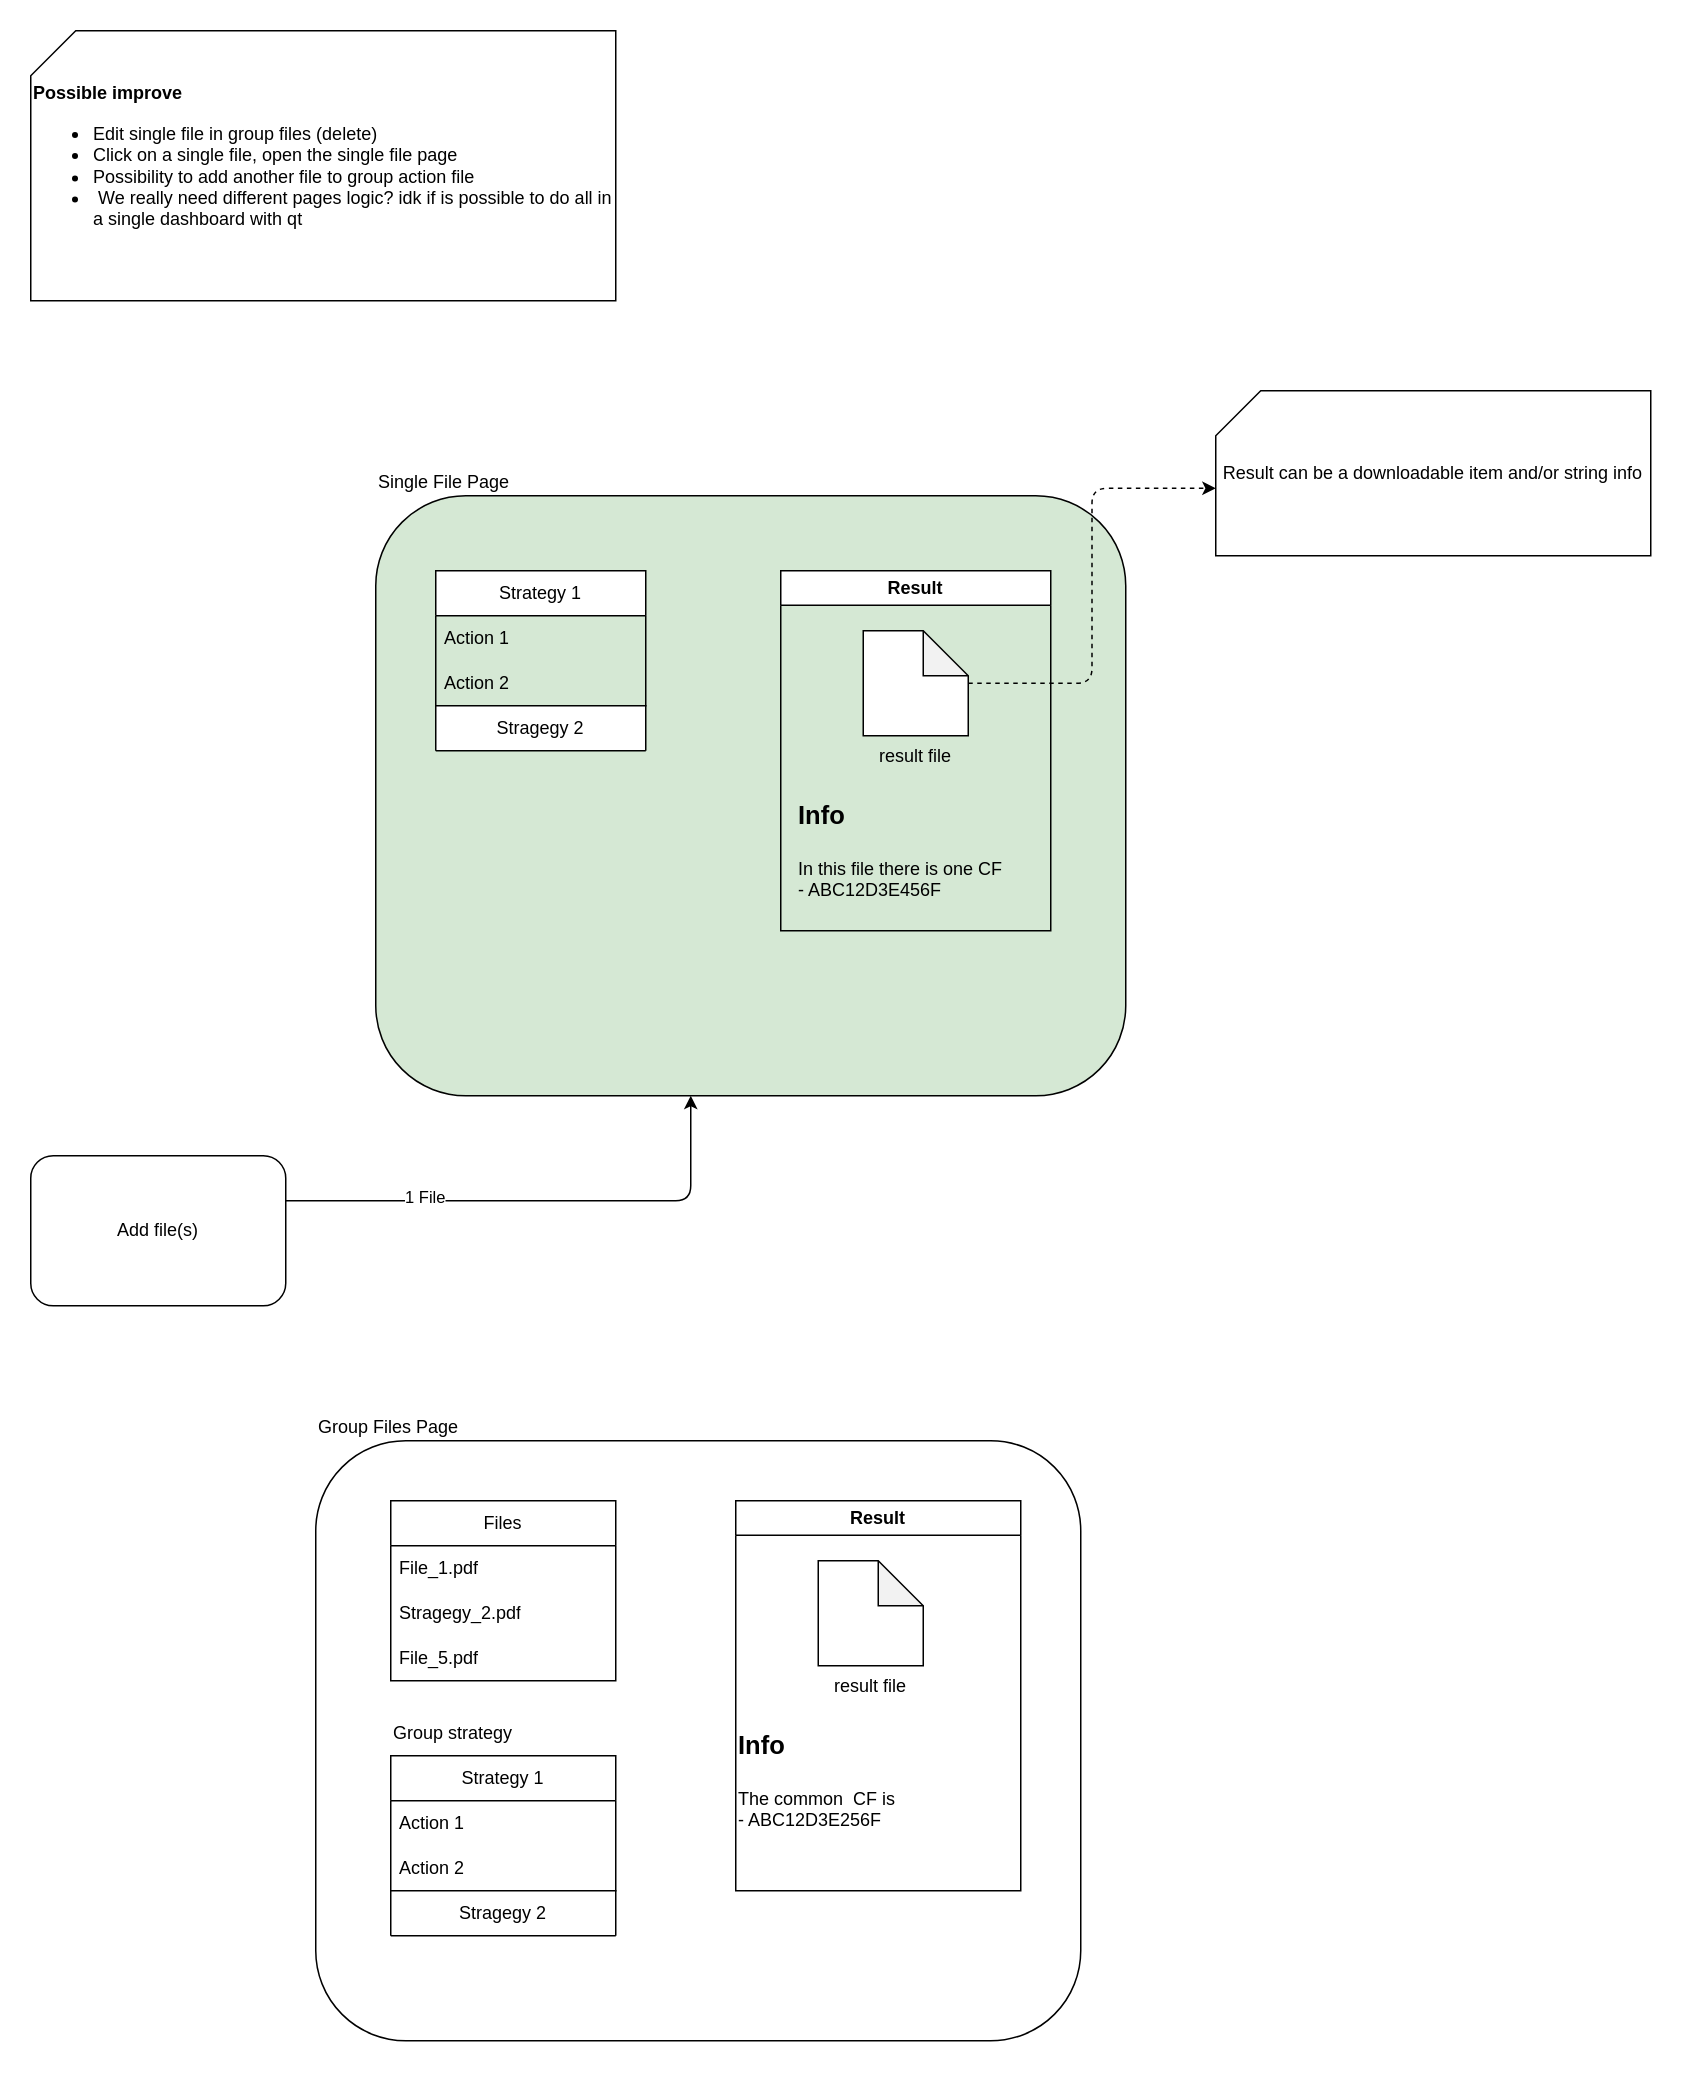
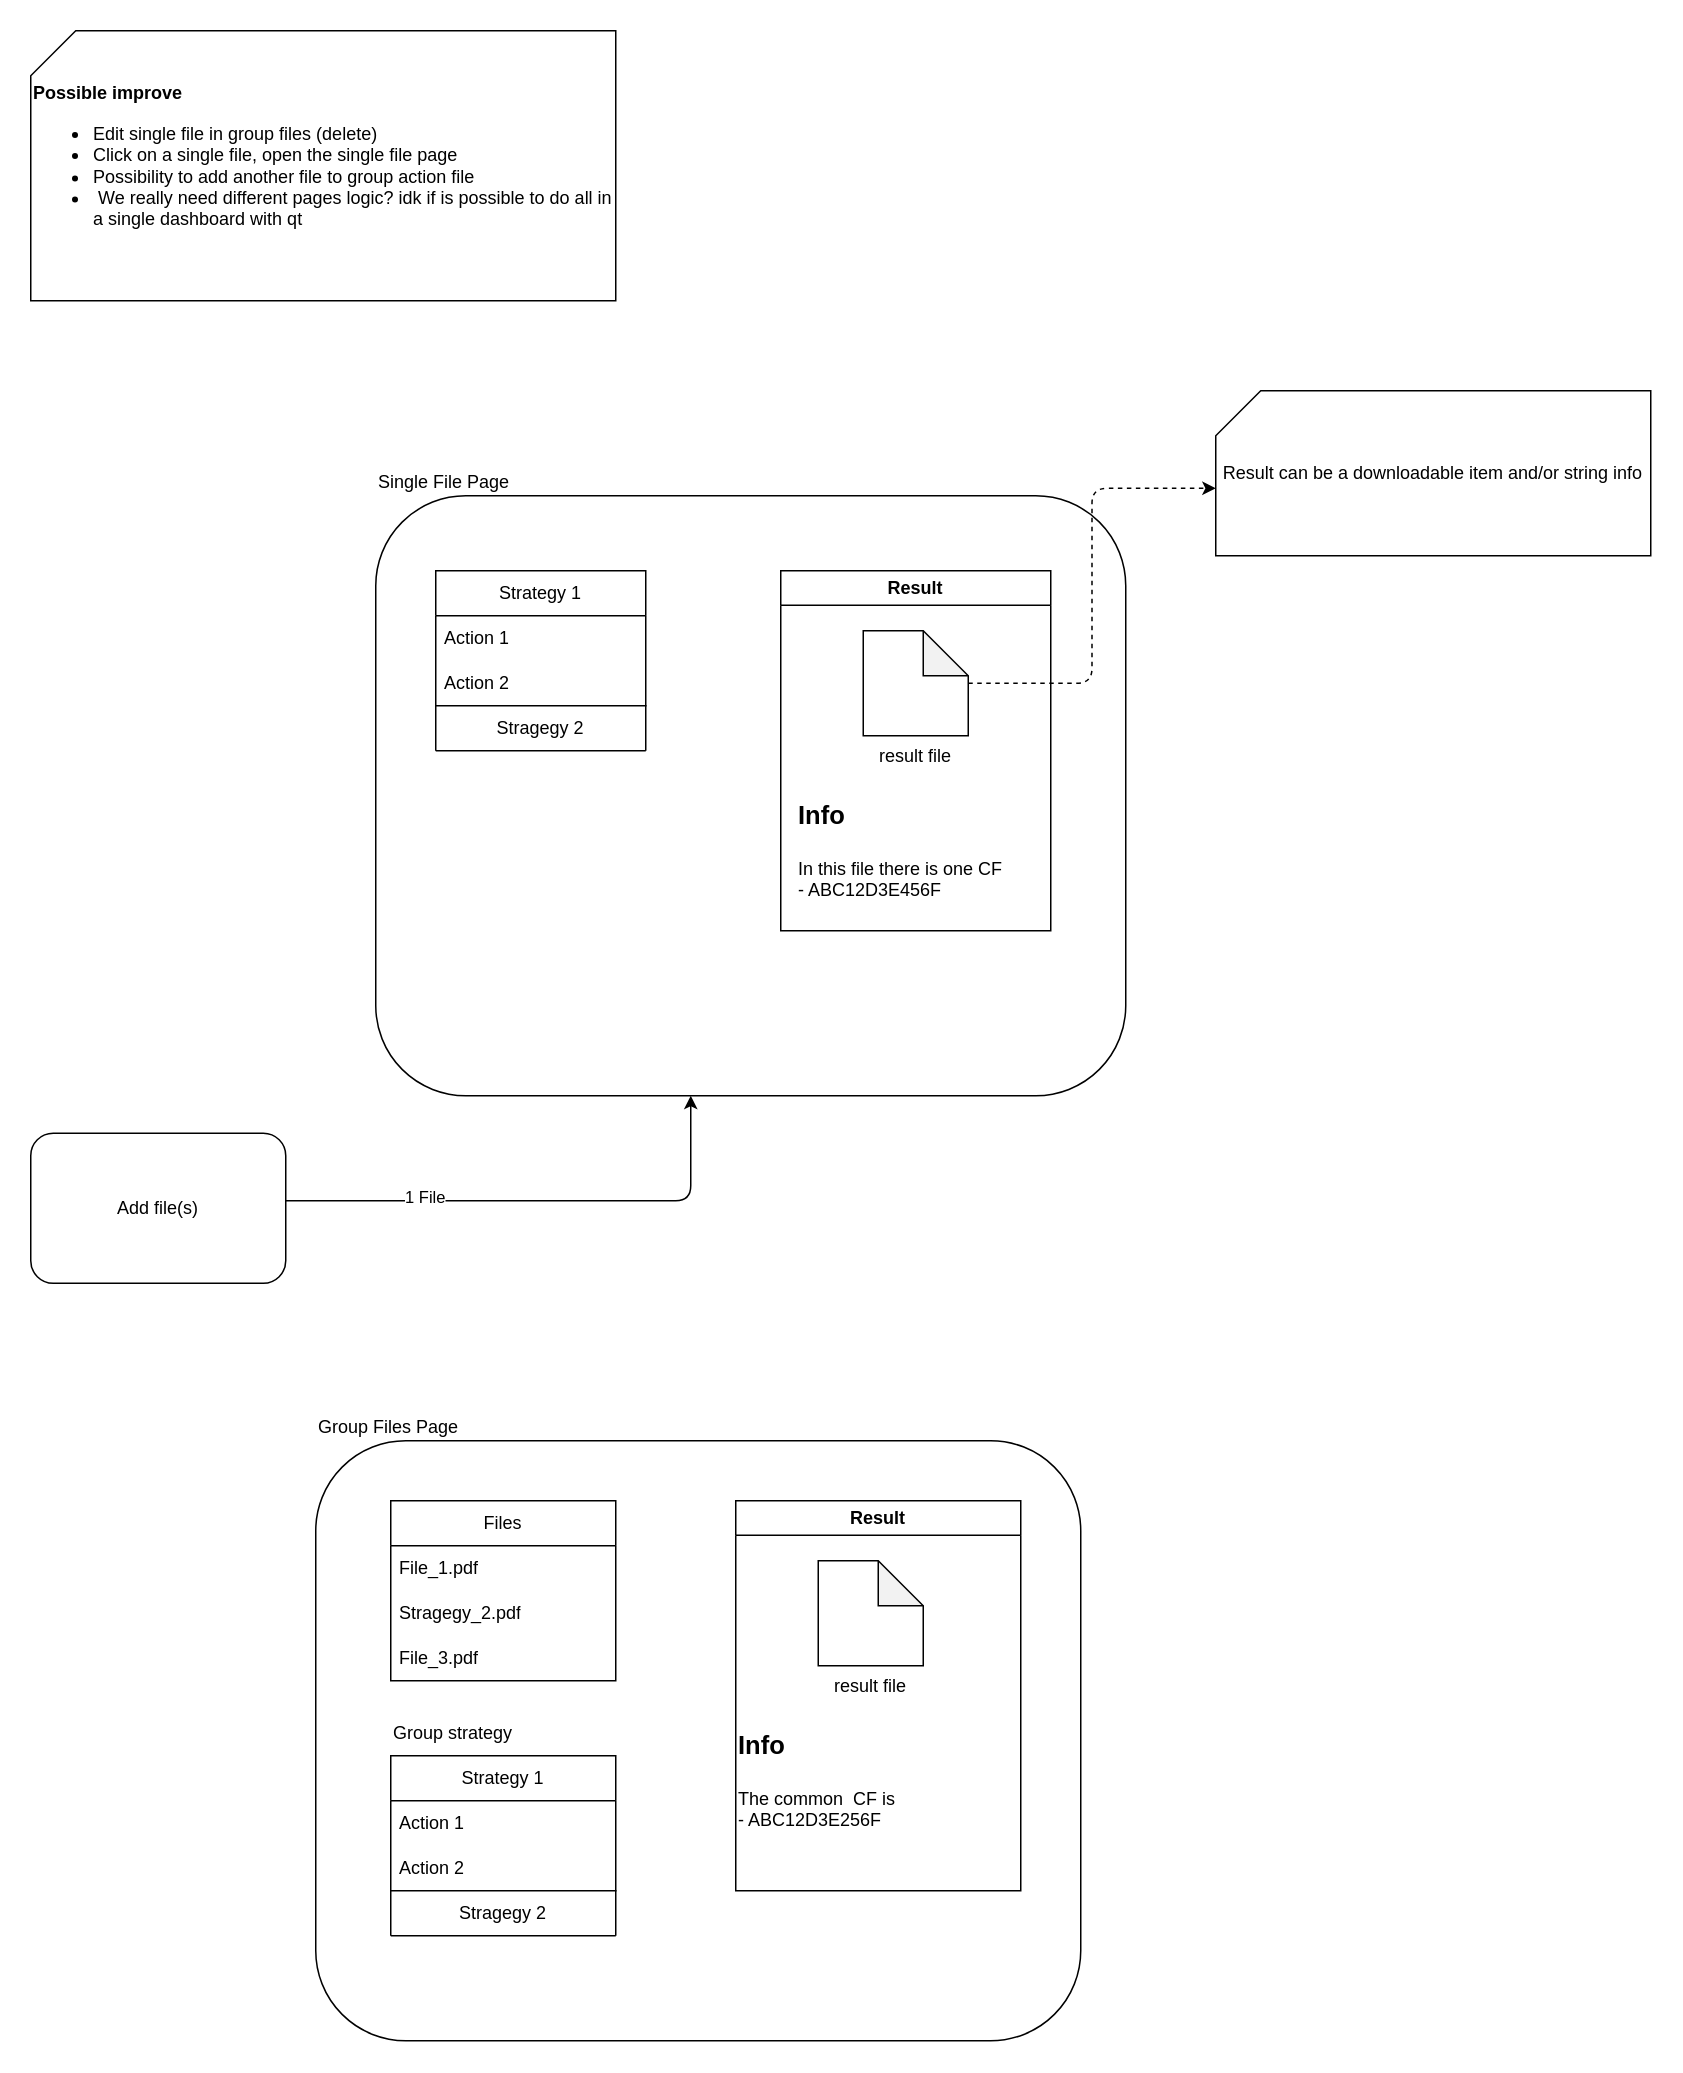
- <mxCell id="5" value="Single File Page" style="rounded=1;whiteSpace=wrap;html=1;labelPosition=center;verticalLabelPosition=top;align=left;verticalAlign=bottom;textDirection=ltr;fillColor=#d5e8d4;" vertex="1" parent="1"><mxGeometry x="250" y="330" width="500" height="400" as="geometry" /></mxCell>
+ <mxCell id="5" value="Single File Page" style="rounded=1;whiteSpace=wrap;html=1;labelPosition=center;verticalLabelPosition=top;align=left;verticalAlign=bottom;textDirection=ltr;" vertex="1" parent="1"><mxGeometry x="250" y="330" width="500" height="400" as="geometry" /></mxCell>
- <mxCell id="4" value="Add file(s)" style="rounded=1;whiteSpace=wrap;html=1;" vertex="1" parent="1"><mxGeometry x="20" y="770" width="170" height="100" as="geometry" /></mxCell>
+ <mxCell id="4" value="Add file(s)" style="rounded=1;whiteSpace=wrap;html=1;" vertex="1" parent="1"><mxGeometry x="20" y="755" width="170" height="100" as="geometry" /></mxCell>
- <mxCell id="16" value="File_5.pdf" style="text;strokeColor=none;fillColor=none;align=left;verticalAlign=middle;spacingLeft=4;spacingRight=4;overflow=hidden;points=[[0,0.5],[1,0.5]];portConstraint=eastwest;rotatable=0;whiteSpace=wrap;html=1;" vertex="1" parent="13"><mxGeometry y="90" width="150" height="30" as="geometry" /></mxCell>
+ <mxCell id="16" value="File_3.pdf" style="text;strokeColor=none;fillColor=none;align=left;verticalAlign=middle;spacingLeft=4;spacingRight=4;overflow=hidden;points=[[0,0.5],[1,0.5]];portConstraint=eastwest;rotatable=0;whiteSpace=wrap;html=1;" vertex="1" parent="13"><mxGeometry y="90" width="150" height="30" as="geometry" /></mxCell>
